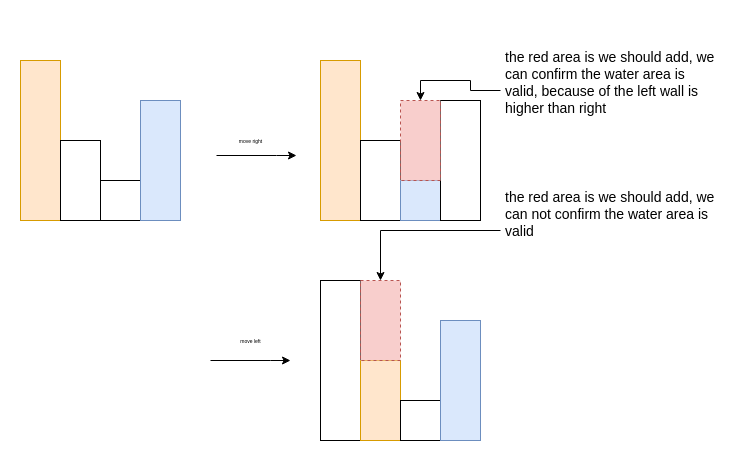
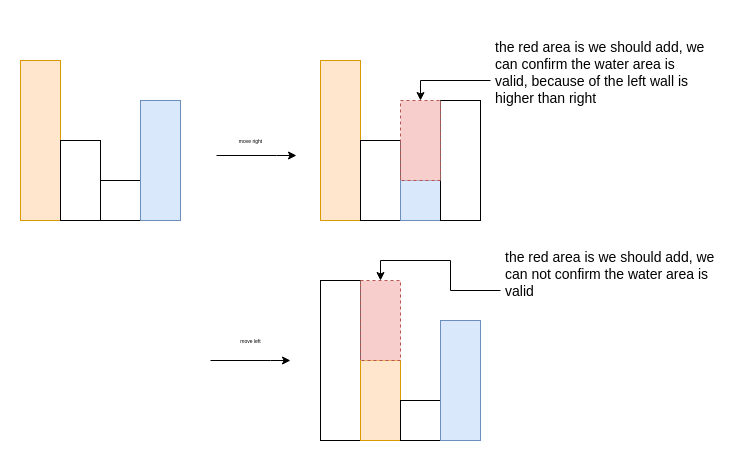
- <mxCell id="20" value="&lt;h1 style=&quot;font-size: 14px;&quot;&gt;&lt;span style=&quot;font-weight: normal;&quot;&gt;the red area is we should add, we can confirm the water area is valid, because of the left wall is higher than right&lt;/span&gt;&lt;/h1&gt;" style="text;html=1;strokeColor=none;fillColor=none;spacing=5;spacingTop=-20;whiteSpace=wrap;overflow=hidden;rounded=0;dashed=1;fontSize=14;verticalAlign=top;" vertex="1" parent="1"><mxGeometry x="500" y="50" width="220" height="80" as="geometry" /></mxCell>
+ <mxCell id="20" value="&lt;h1 style=&quot;font-size: 14px;&quot;&gt;&lt;span style=&quot;font-weight: normal;&quot;&gt;the red area is we should add, we can confirm the water area is valid, because of the left wall is higher than right&lt;/span&gt;&lt;/h1&gt;" style="text;html=1;strokeColor=none;fillColor=none;spacing=5;spacingTop=-20;whiteSpace=wrap;overflow=hidden;rounded=0;dashed=1;fontSize=14;verticalAlign=top;" vertex="1" parent="1"><mxGeometry x="490" y="40" width="220" height="80" as="geometry" /></mxCell>
- <mxCell id="23" value="&lt;h1 style=&quot;font-size: 14px;&quot;&gt;&lt;span style=&quot;font-weight: normal;&quot;&gt;the red area is we should add, we can not confirm the water area is valid&lt;/span&gt;&lt;/h1&gt;" style="text;html=1;strokeColor=none;fillColor=none;spacing=5;spacingTop=-20;whiteSpace=wrap;overflow=hidden;rounded=0;dashed=1;fontSize=14;verticalAlign=top;" vertex="1" parent="1"><mxGeometry x="500" y="190" width="220" height="80" as="geometry" /></mxCell>
+ <mxCell id="23" value="&lt;h1 style=&quot;font-size: 14px;&quot;&gt;&lt;span style=&quot;font-weight: normal;&quot;&gt;the red area is we should add, we can not confirm the water area is valid&lt;/span&gt;&lt;/h1&gt;" style="text;html=1;strokeColor=none;fillColor=none;spacing=5;spacingTop=-20;whiteSpace=wrap;overflow=hidden;rounded=0;dashed=1;fontSize=14;verticalAlign=top;" vertex="1" parent="1"><mxGeometry x="500" y="250" width="220" height="80" as="geometry" /></mxCell>
